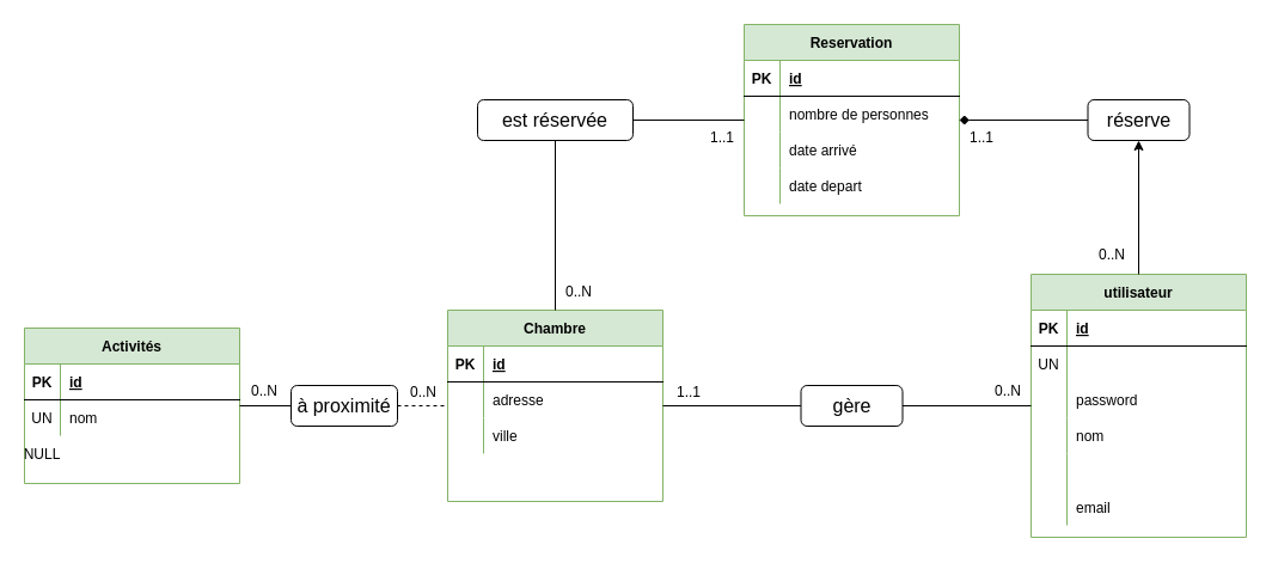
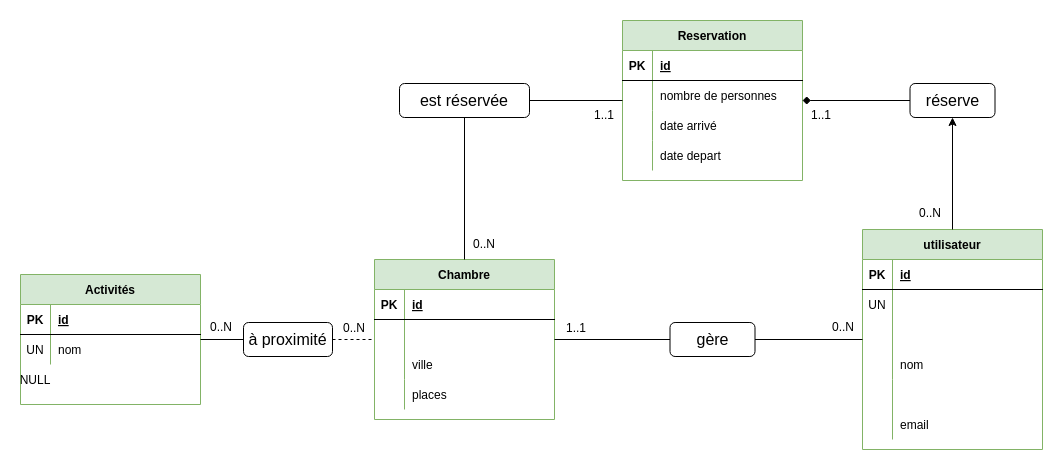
- <mxCell id="8" value="adresse" style="shape=partialRectangle;connectable=0;fillColor=none;top=0;left=0;bottom=0;right=0;align=left;spacingLeft=6;overflow=hidden;" vertex="1" parent="6"><mxGeometry x="30" width="150" height="30" as="geometry" /></mxCell>
- <mxCell id="23" value="password" style="shape=partialRectangle;connectable=0;fillColor=none;top=0;left=0;bottom=0;right=0;align=left;spacingLeft=6;overflow=hidden;" vertex="1" parent="21"><mxGeometry x="30" width="150" height="30" as="geometry" /></mxCell>
+ <mxCell id="14" value="places" style="shape=partialRectangle;connectable=0;fillColor=none;top=0;left=0;bottom=0;right=0;align=left;spacingLeft=6;overflow=hidden;" vertex="1" parent="12"><mxGeometry x="30" width="150" height="30" as="geometry" /></mxCell>
